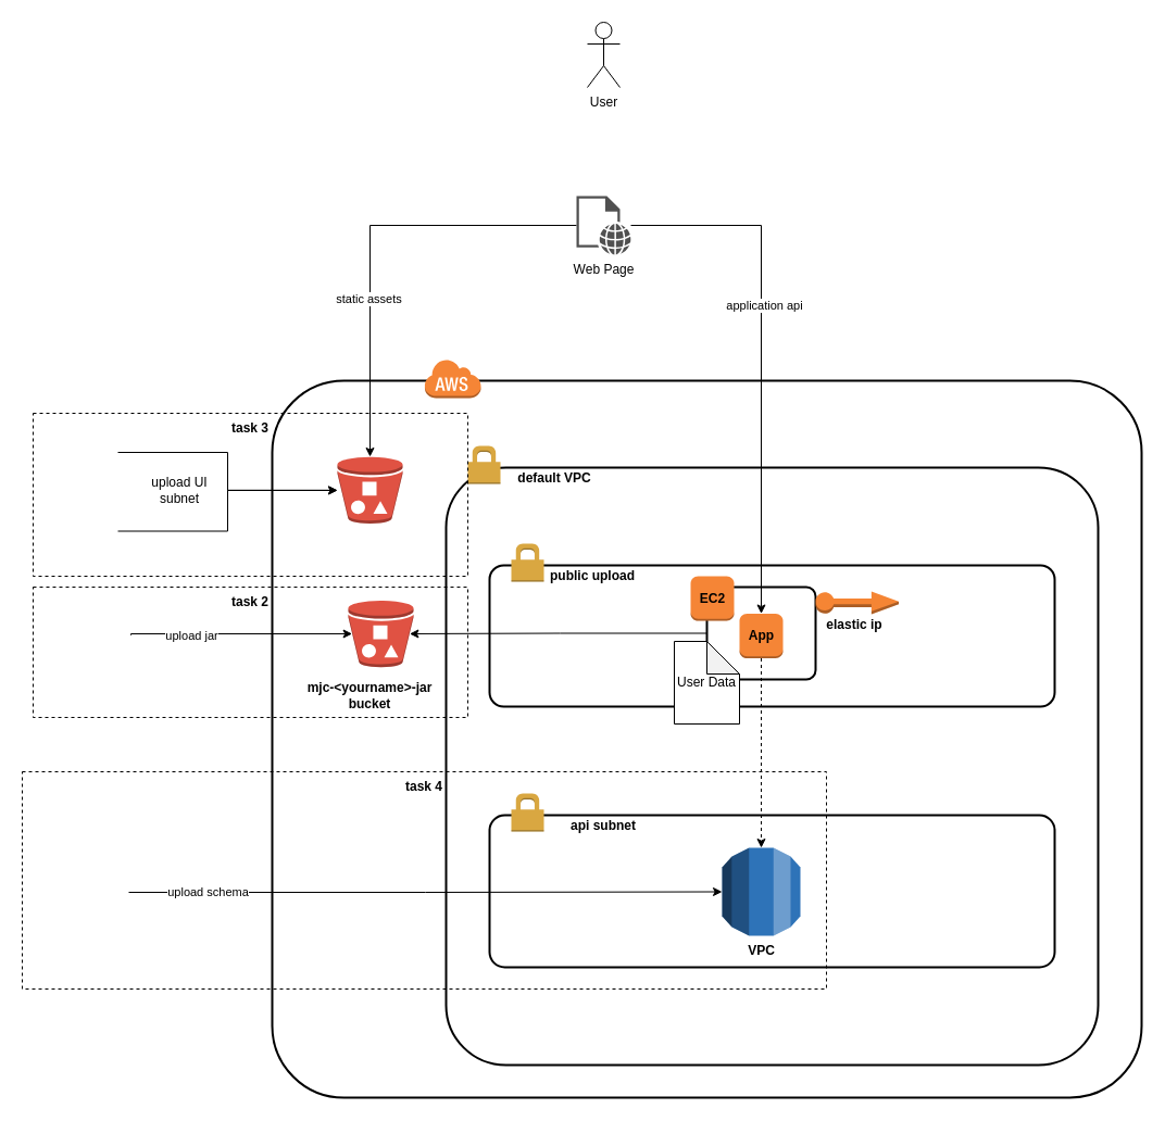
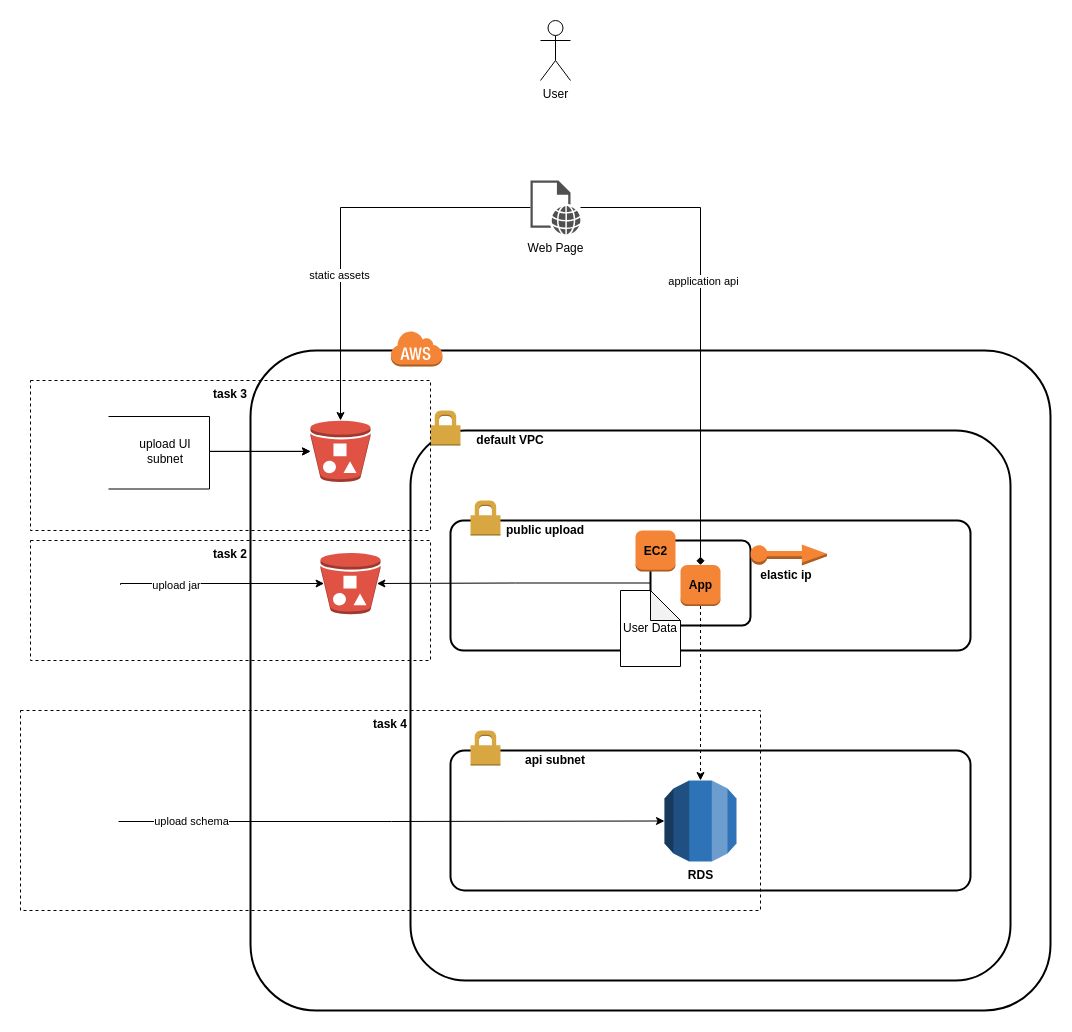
- <mxCell id="31" style="edgeStyle=orthogonalEdgeStyle;rounded=0;orthogonalLoop=1;jettySize=auto;html=1;" edge="1" parent="1" source="35" target="19"><mxGeometry relative="1" as="geometry" /></mxCell>
+ <mxCell id="31" style="edgeStyle=orthogonalEdgeStyle;rounded=0;orthogonalLoop=1;jettySize=auto;html=1;endArrow=diamond;" edge="1" parent="1" source="35" target="19"><mxGeometry relative="1" as="geometry" /></mxCell>
- <mxCell id="17" value="&lt;b&gt;mjc-&amp;lt;yourname&amp;gt;-jar bucket&lt;/b&gt;" style="text;html=1;strokeColor=none;fillColor=none;align=center;verticalAlign=middle;whiteSpace=wrap;rounded=0;" vertex="1" parent="1"><mxGeometry x="280" y="630" width="120" height="20" as="geometry" /></mxCell>
- <mxCell id="23" value="&lt;b&gt;VPC&lt;/b&gt;" style="outlineConnect=0;dashed=0;verticalLabelPosition=bottom;verticalAlign=top;align=center;html=1;shape=mxgraph.aws3.rds;fillColor=#2E73B8;gradientColor=none;" vertex="1" parent="1"><mxGeometry x="664" y="780" width="72" height="81" as="geometry" /></mxCell>
+ <mxCell id="23" value="&lt;b&gt;RDS&lt;/b&gt;" style="outlineConnect=0;dashed=0;verticalLabelPosition=bottom;verticalAlign=top;align=center;html=1;shape=mxgraph.aws3.rds;fillColor=#2E73B8;gradientColor=none;" vertex="1" parent="1"><mxGeometry x="664" y="780" width="72" height="81" as="geometry" /></mxCell>
